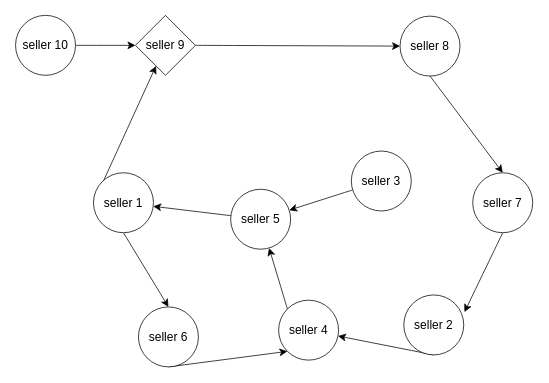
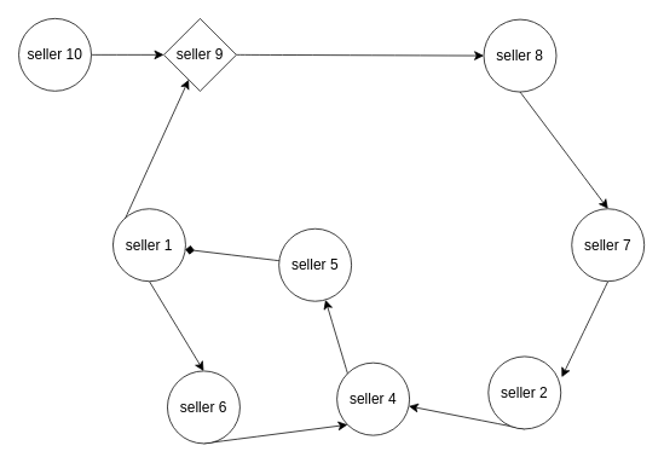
- <mxCell id="6" value="&lt;font style=&quot;font-size: 16px;&quot;&gt;seller 3&lt;/font&gt;" style="ellipse;whiteSpace=wrap;html=1;aspect=fixed;" vertex="1" parent="1"><mxGeometry x="468" y="201" width="80" height="80" as="geometry" /></mxCell>
- <mxCell id="5" style="edgeStyle=none;curved=1;rounded=0;orthogonalLoop=1;jettySize=auto;html=1;fontSize=12;startSize=8;endSize=8;" edge="1" parent="1" source="6" target="12"><mxGeometry relative="1" as="geometry" /></mxCell>
- <mxCell id="11" style="edgeStyle=none;curved=1;rounded=0;orthogonalLoop=1;jettySize=auto;html=1;fontSize=12;startSize=8;endSize=8;" edge="1" parent="1" source="12" target="4"><mxGeometry relative="1" as="geometry" /></mxCell>
+ <mxCell id="11" style="edgeStyle=none;curved=1;rounded=0;orthogonalLoop=1;jettySize=auto;html=1;fontSize=12;startSize=8;endSize=8;endArrow=diamond;" edge="1" parent="1" source="12" target="4"><mxGeometry relative="1" as="geometry" /></mxCell>
